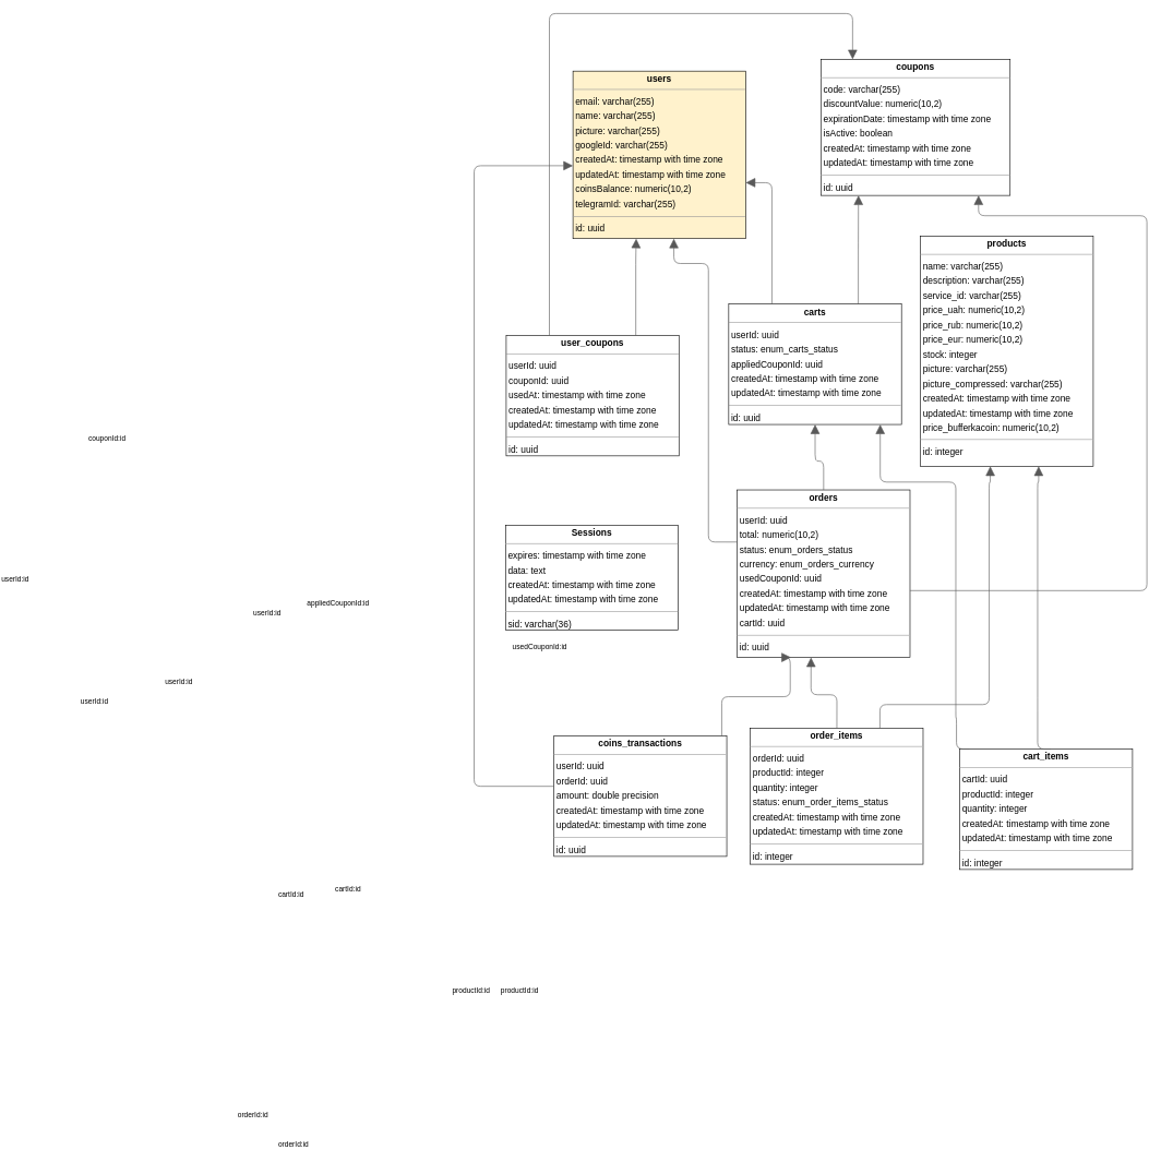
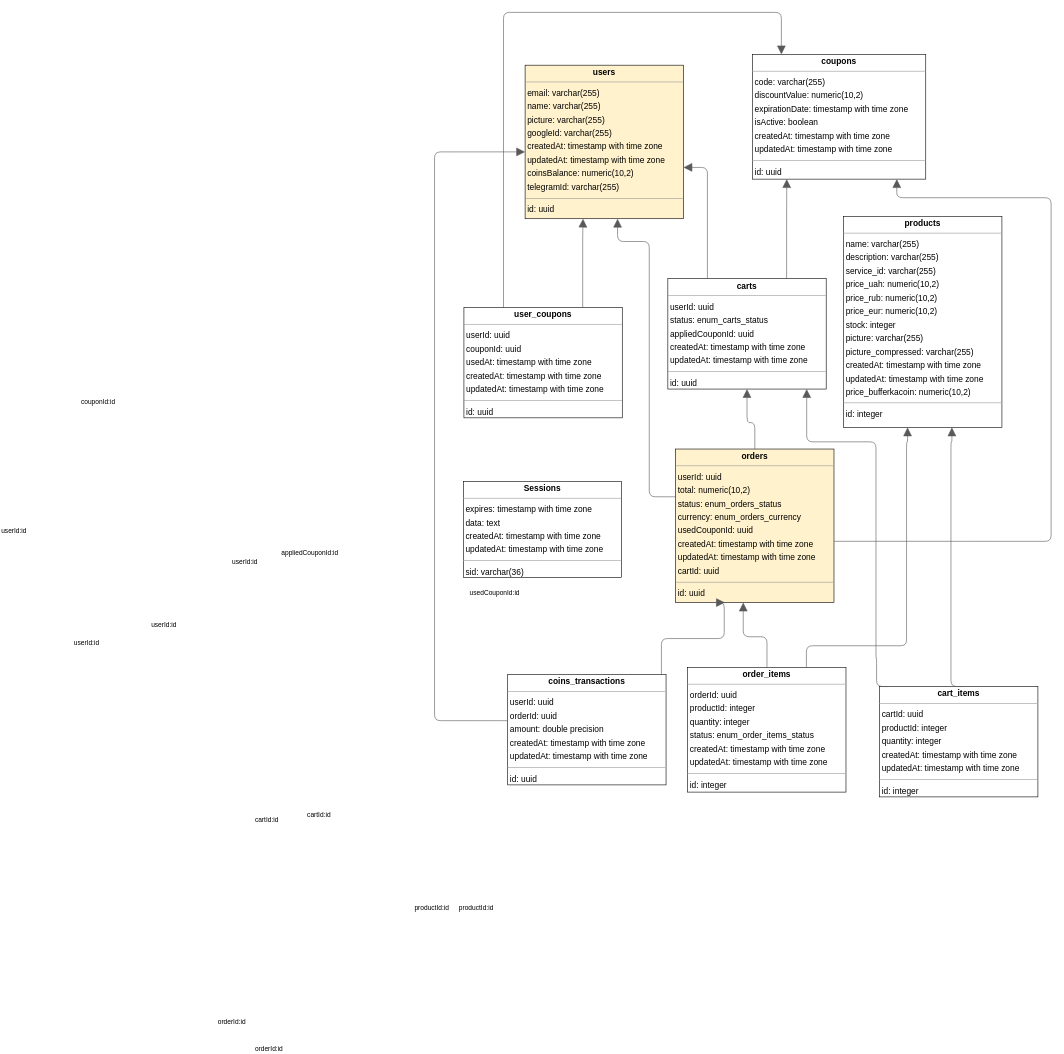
- <mxCell id="8" value="&lt;p style=&quot;margin:0px;margin-top:4px;text-align:center;&quot;&gt;&lt;b&gt;orders&lt;/b&gt;&lt;/p&gt;&lt;hr size=&quot;1&quot;/&gt;&lt;p style=&quot;margin:0 0 0 4px;line-height:1.6;&quot;&gt; userId: uuid&lt;br/&gt; total: numeric(10,2)&lt;br/&gt; status: enum_orders_status&lt;br/&gt; currency: enum_orders_currency&lt;br/&gt; usedCouponId: uuid&lt;br/&gt; createdAt: timestamp with time zone&lt;br/&gt; updatedAt: timestamp with time zone&lt;br/&gt; cartId: uuid&lt;/p&gt;&lt;hr size=&quot;1&quot;/&gt;&lt;p style=&quot;margin:0 0 0 4px;line-height:1.6;&quot;&gt; id: uuid&lt;/p&gt;" style="verticalAlign=top;align=left;overflow=fill;fontSize=14;fontFamily=Helvetica;html=1;rounded=0;shadow=0;comic=0;labelBackgroundColor=none;strokeWidth=1;" parent="1" vertex="1"><mxGeometry x="422" y="748" width="264" height="256" as="geometry" /></mxCell>
+ <mxCell id="8" value="&lt;p style=&quot;margin:0px;margin-top:4px;text-align:center;&quot;&gt;&lt;b&gt;orders&lt;/b&gt;&lt;/p&gt;&lt;hr size=&quot;1&quot;/&gt;&lt;p style=&quot;margin:0 0 0 4px;line-height:1.6;&quot;&gt; userId: uuid&lt;br/&gt; total: numeric(10,2)&lt;br/&gt; status: enum_orders_status&lt;br/&gt; currency: enum_orders_currency&lt;br/&gt; usedCouponId: uuid&lt;br/&gt; createdAt: timestamp with time zone&lt;br/&gt; updatedAt: timestamp with time zone&lt;br/&gt; cartId: uuid&lt;/p&gt;&lt;hr size=&quot;1&quot;/&gt;&lt;p style=&quot;margin:0 0 0 4px;line-height:1.6;&quot;&gt; id: uuid&lt;/p&gt;" style="verticalAlign=top;align=left;overflow=fill;fontSize=14;fontFamily=Helvetica;html=1;rounded=0;shadow=0;comic=0;labelBackgroundColor=none;strokeWidth=1;fillColor=#fff2cc;" parent="1" vertex="1"><mxGeometry x="422" y="748" width="264" height="256" as="geometry" /></mxCell>
